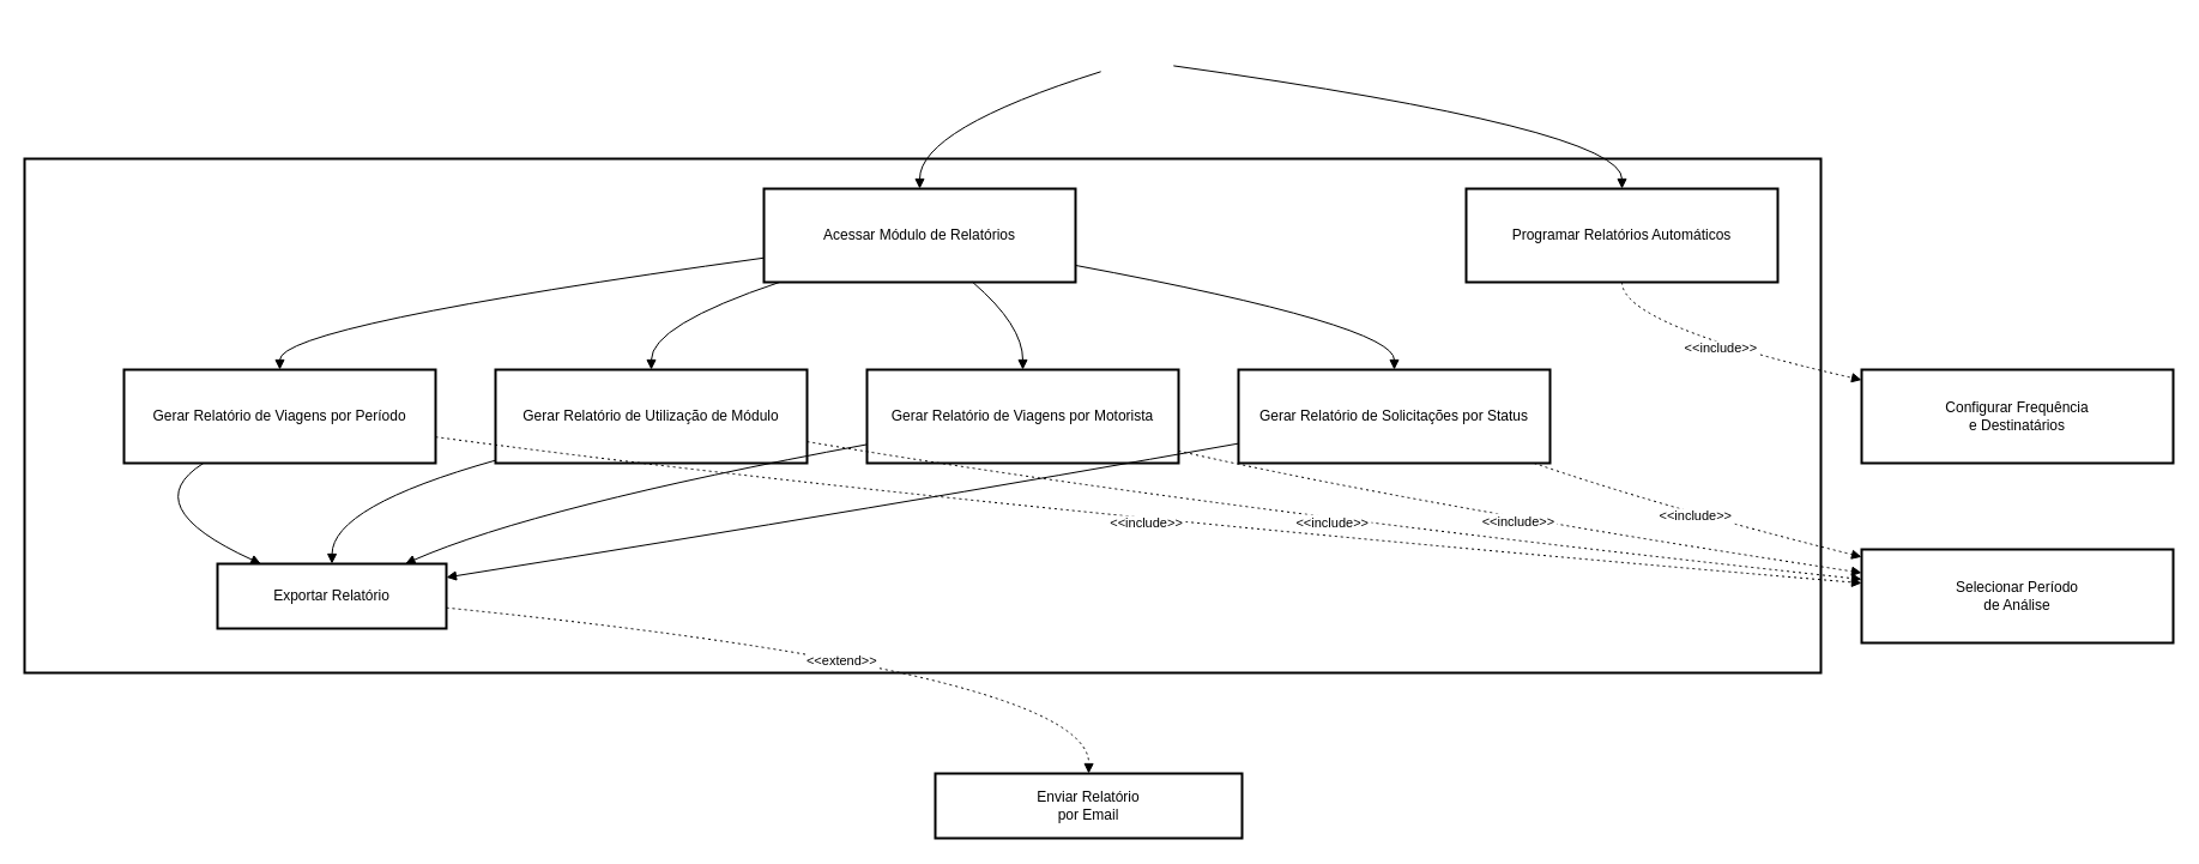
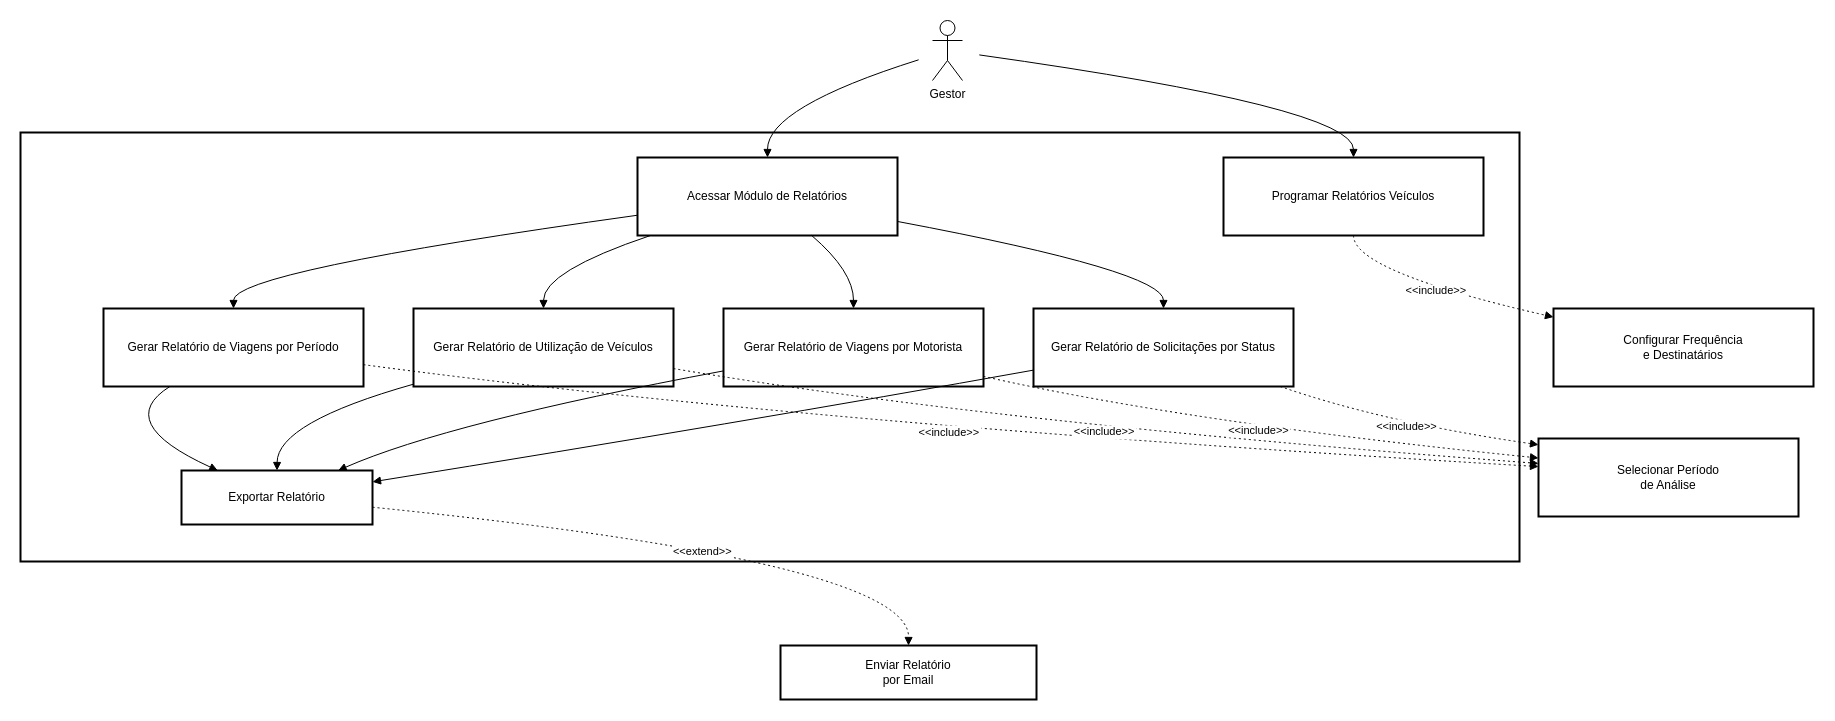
+ <mxCell id="29" value="&lt;span style=&quot;text-wrap-mode: wrap;&quot;&gt;Gestor&lt;/span&gt;" style="shape=umlActor;verticalLabelPosition=bottom;verticalAlign=top;html=1;outlineConnect=0;" vertex="1" parent="1"><mxGeometry x="932" y="20" width="30" height="60" as="geometry" /></mxCell>
- <mxCell id="9" value="Programar Relatórios Automáticos" style="whiteSpace=wrap;strokeWidth=2;" vertex="1" parent="1"><mxGeometry x="1223" y="157" width="260" height="78" as="geometry" /></mxCell>
+ <mxCell id="9" value="Programar Relatórios Veículos" style="whiteSpace=wrap;strokeWidth=2;" vertex="1" parent="1"><mxGeometry x="1223" y="157" width="260" height="78" as="geometry" /></mxCell>
- <mxCell id="5" value="Gerar Relatório de Utilização de Módulo" style="whiteSpace=wrap;strokeWidth=2;" vertex="1" parent="1"><mxGeometry x="413" y="308" width="260" height="78" as="geometry" /></mxCell>
+ <mxCell id="5" value="Gerar Relatório de Utilização de Veículos" style="whiteSpace=wrap;strokeWidth=2;" vertex="1" parent="1"><mxGeometry x="413" y="308" width="260" height="78" as="geometry" /></mxCell>
- <mxCell id="10" value="Selecionar Período&#10;de Análise" style="whiteSpace=wrap;strokeWidth=2;" vertex="1" parent="1"><mxGeometry x="1553" y="458" width="260" height="78" as="geometry" /></mxCell>
+ <mxCell id="10" value="Selecionar Período&#10;de Análise" style="whiteSpace=wrap;strokeWidth=2;" vertex="1" parent="1"><mxGeometry x="1538" y="438" width="260" height="78" as="geometry" /></mxCell>
